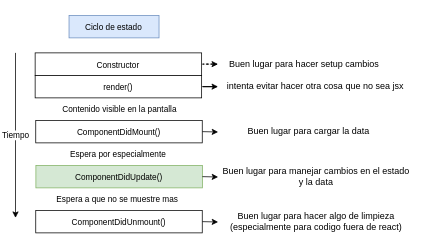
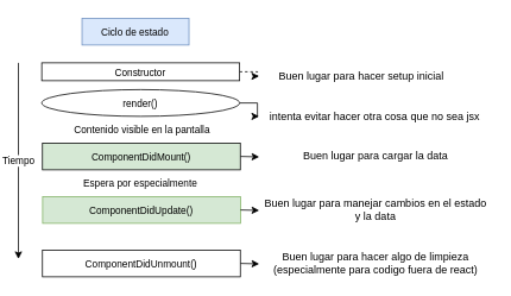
- <mxCell id="4" value="&lt;font style=&quot;font-size: 11px&quot;&gt;Constructor&lt;/font&gt;" style="rounded=0;whiteSpace=wrap;html=1;fontSize=14;strokeWidth=1;" vertex="1" parent="1"><mxGeometry x="46.19" y="70" width="222" height="30" as="geometry" /></mxCell>
+ <mxCell id="4" value="&lt;font style=&quot;font-size: 11px&quot;&gt;Constructor&lt;/font&gt;" style="rounded=0;whiteSpace=wrap;html=1;fontSize=14;strokeWidth=1;" vertex="1" parent="1"><mxGeometry x="46.19" y="70" width="222" height="20" as="geometry" /></mxCell>
- <mxCell id="14" value="Buen lugar para hacer setup cambios" style="text;html=1;strokeColor=none;fillColor=none;align=center;verticalAlign=middle;whiteSpace=wrap;rounded=0;" vertex="1" parent="1"><mxGeometry x="290" y="70" width="230" height="30" as="geometry" /></mxCell>
+ <mxCell id="14" value="Buen lugar para hacer setup inicial" style="text;html=1;strokeColor=none;fillColor=none;align=center;verticalAlign=middle;whiteSpace=wrap;rounded=0;" vertex="1" parent="1"><mxGeometry x="290" y="70" width="230" height="30" as="geometry" /></mxCell>
- <mxCell id="6" value="&lt;font style=&quot;font-size: 11px&quot;&gt;render()&lt;/font&gt;" style="rounded=0;whiteSpace=wrap;html=1;fontSize=14;strokeWidth=1;" vertex="1" parent="1"><mxGeometry x="46.19" y="100" width="222" height="30" as="geometry" /></mxCell>
+ <mxCell id="6" value="&lt;font style=&quot;font-size: 11px&quot;&gt;render()&lt;/font&gt;" style="ellipse;whiteSpace=wrap;html=1;fontSize=14;strokeWidth=1;" vertex="1" parent="1"><mxGeometry x="46.19" y="100" width="222" height="30" as="geometry" /></mxCell>
- <mxCell id="15" value="intenta evitar hacer otra cosa que no sea jsx" style="text;html=1;strokeColor=none;fillColor=none;align=center;verticalAlign=middle;whiteSpace=wrap;rounded=0;" vertex="1" parent="1"><mxGeometry x="290" y="100" width="260" height="30" as="geometry" /></mxCell>
+ <mxCell id="15" value="intenta evitar hacer otra cosa que no sea jsx" style="text;html=1;strokeColor=none;fillColor=none;align=center;verticalAlign=middle;whiteSpace=wrap;rounded=0;" vertex="1" parent="1"><mxGeometry x="290" y="115" width="260" height="30" as="geometry" /></mxCell>
- <mxCell id="7" value="&lt;font style=&quot;font-size: 11px&quot;&gt;ComponentDidMount()&lt;/font&gt;" style="rounded=0;whiteSpace=wrap;html=1;fontSize=14;strokeWidth=1;" vertex="1" parent="1"><mxGeometry x="47" y="160" width="222" height="30" as="geometry" /></mxCell>
+ <mxCell id="7" value="&lt;font style=&quot;font-size: 11px&quot;&gt;ComponentDidMount()&lt;/font&gt;" style="rounded=0;whiteSpace=wrap;html=1;fontSize=14;strokeWidth=1;fillColor=#d5e8d4;" vertex="1" parent="1"><mxGeometry x="47" y="160" width="222" height="30" as="geometry" /></mxCell>
- <mxCell id="17" value="Buen lugar para cargar la data" style="text;html=1;strokeColor=none;fillColor=none;align=center;verticalAlign=middle;whiteSpace=wrap;rounded=0;" vertex="1" parent="1"><mxGeometry x="281" y="160" width="260" height="30" as="geometry" /></mxCell>
+ <mxCell id="17" value="Buen lugar para cargar la data" style="text;html=1;strokeColor=none;fillColor=none;align=center;verticalAlign=middle;whiteSpace=wrap;rounded=0;" vertex="1" parent="1"><mxGeometry x="291" y="160" width="260" height="30" as="geometry" /></mxCell>
- <mxCell id="13" value="Espera a que no se muestre mas" style="text;html=1;strokeColor=none;fillColor=none;align=center;verticalAlign=middle;whiteSpace=wrap;rounded=0;fontSize=11;" vertex="1" parent="1"><mxGeometry x="46.19" y="250" width="220" height="30" as="geometry" /></mxCell>
